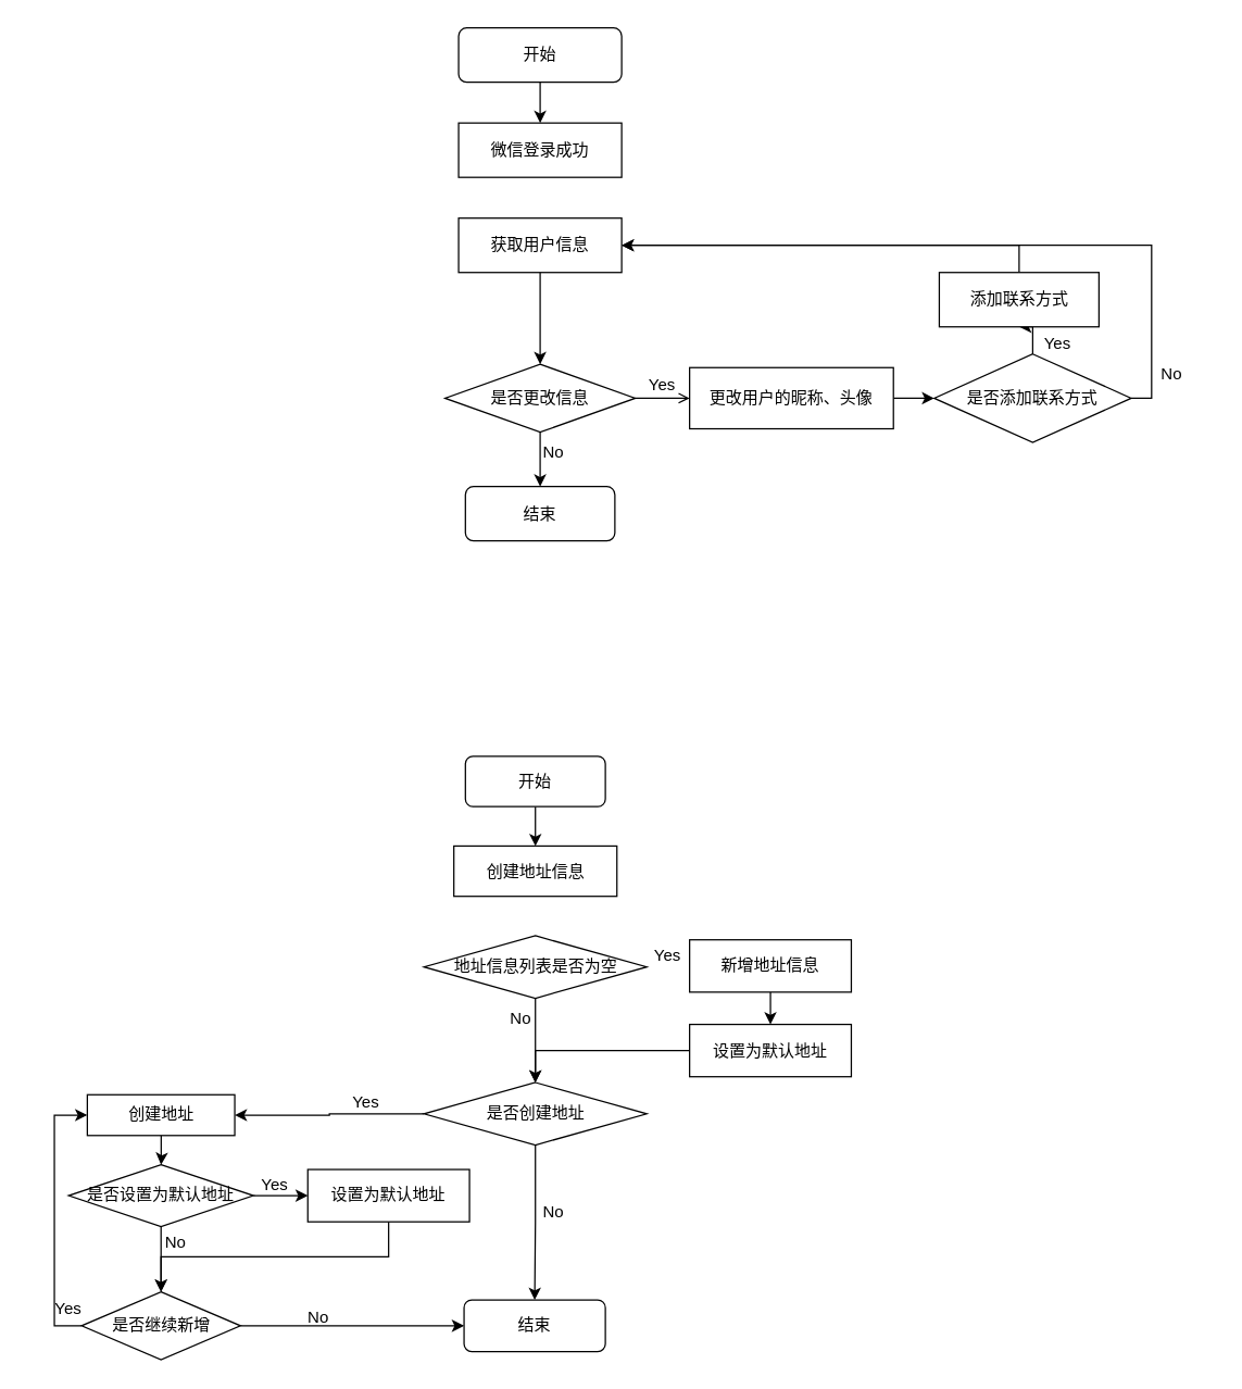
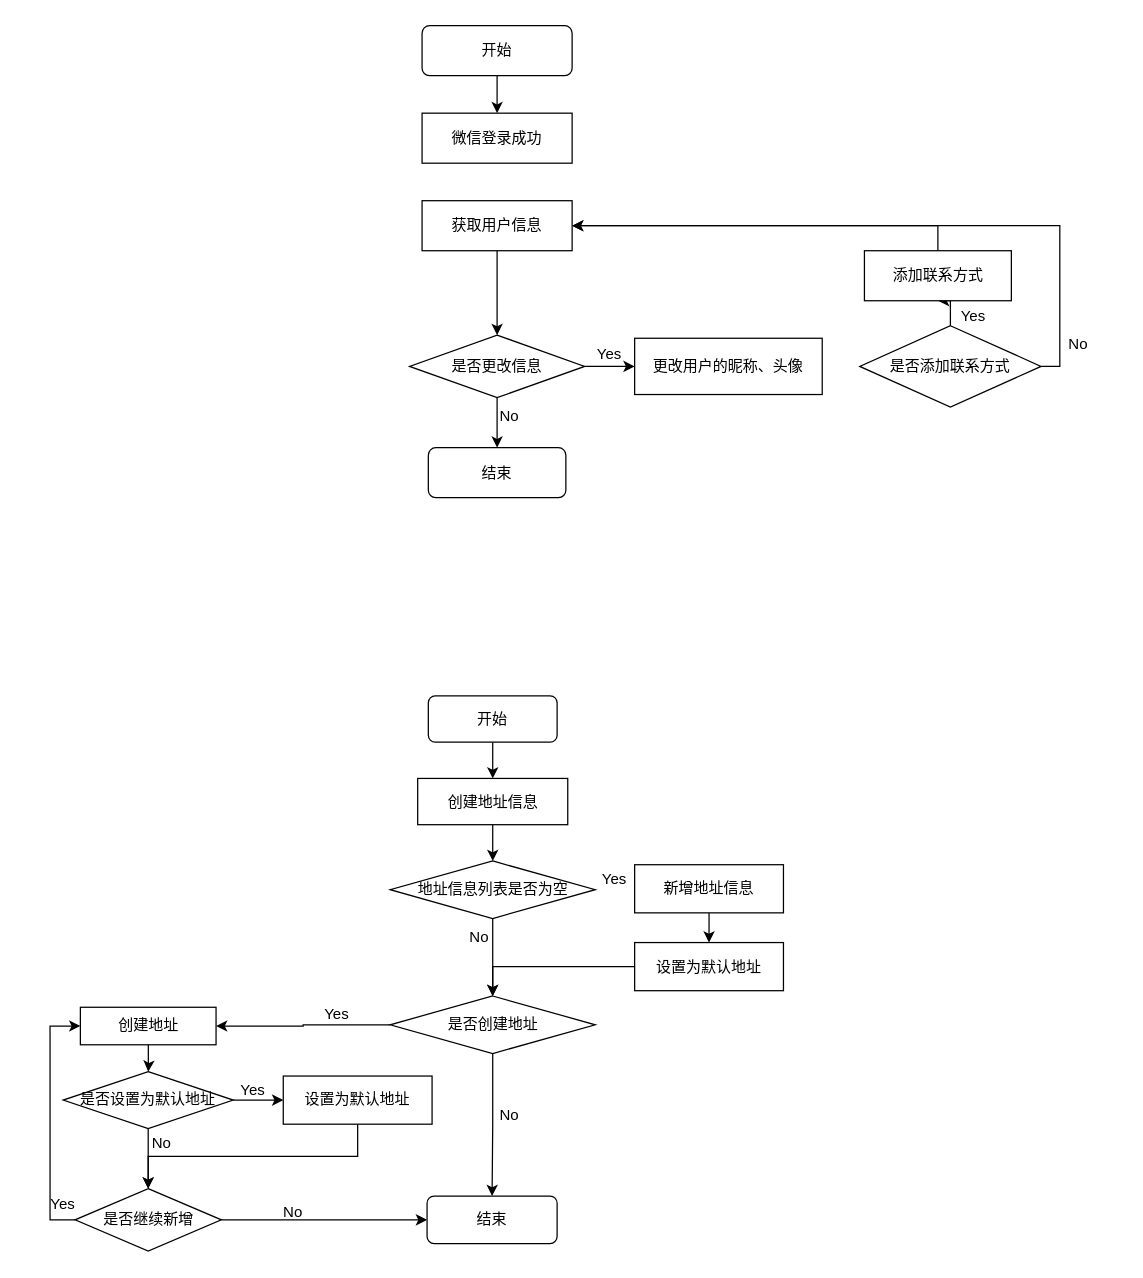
- <mxCell id="7" value="" style="edgeStyle=orthogonalEdgeStyle;rounded=0;orthogonalLoop=1;jettySize=auto;html=1;endArrow=open;" edge="1" parent="1" source="9" target="11"><mxGeometry relative="1" as="geometry" /></mxCell>
+ <mxCell id="7" value="" style="edgeStyle=orthogonalEdgeStyle;rounded=0;orthogonalLoop=1;jettySize=auto;html=1;" edge="1" parent="1" source="9" target="11"><mxGeometry relative="1" as="geometry" /></mxCell>
- <mxCell id="10" value="" style="edgeStyle=orthogonalEdgeStyle;rounded=0;orthogonalLoop=1;jettySize=auto;html=1;" edge="1" parent="1" source="11" target="14"><mxGeometry relative="1" as="geometry" /></mxCell>
+ <mxCell id="29" style="edgeStyle=orthogonalEdgeStyle;rounded=0;orthogonalLoop=1;jettySize=auto;html=1;exitX=0.5;exitY=1;exitDx=0;exitDy=0;entryX=0.5;entryY=0;entryDx=0;entryDy=0;" edge="1" parent="1" source="30" target="28"><mxGeometry relative="1" as="geometry" /></mxCell>
